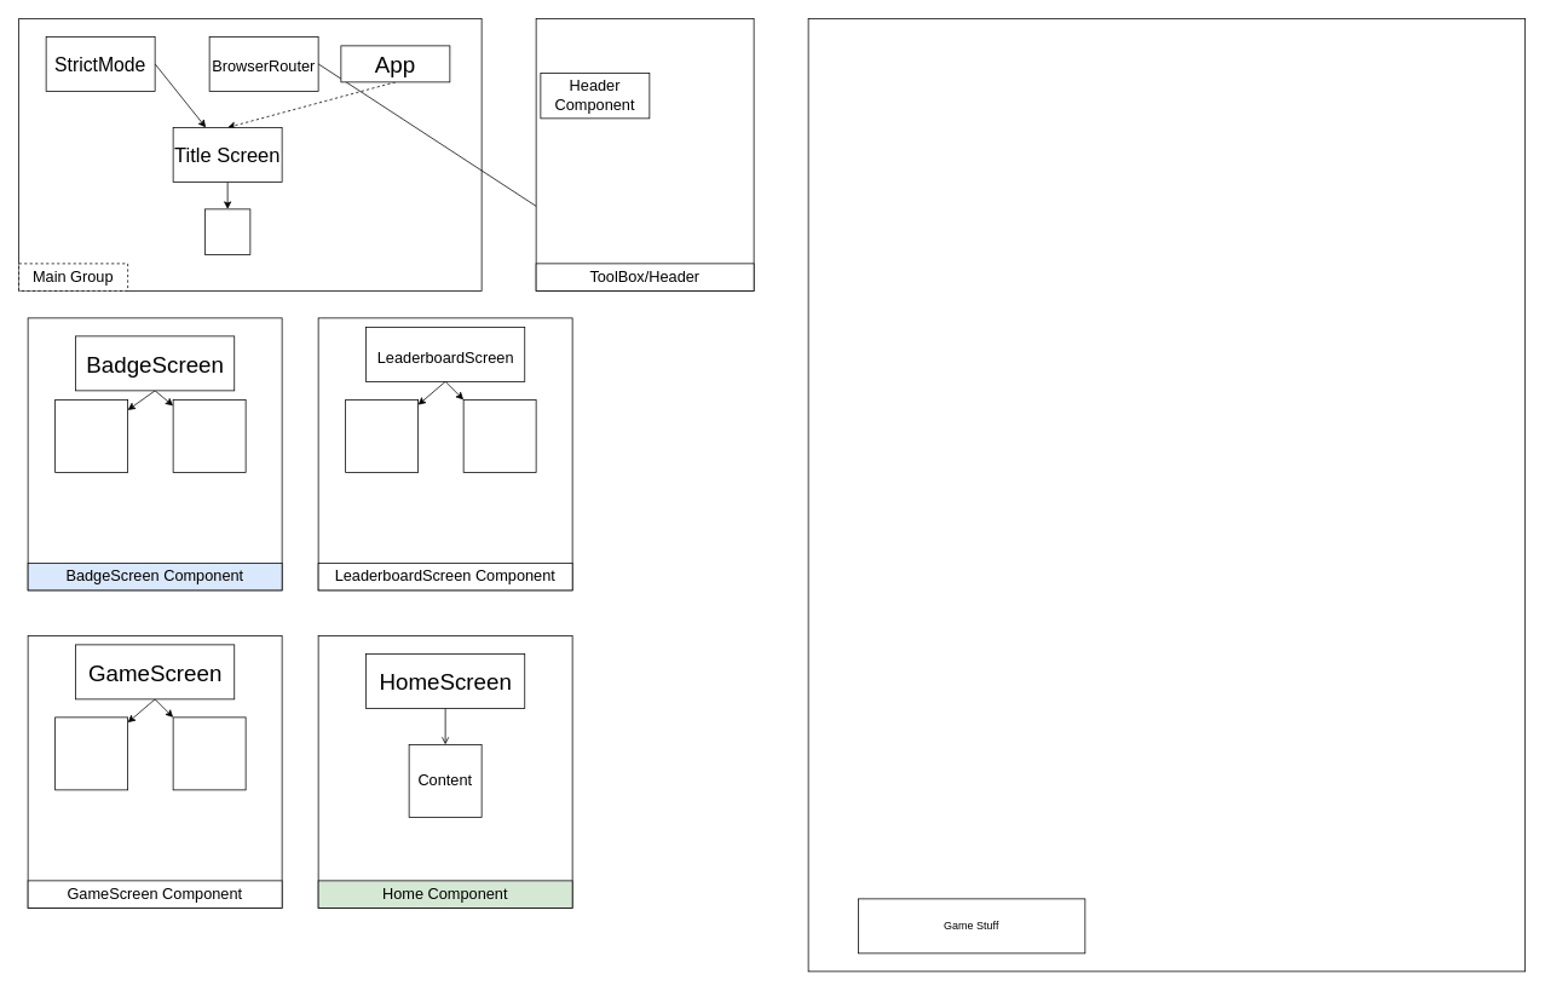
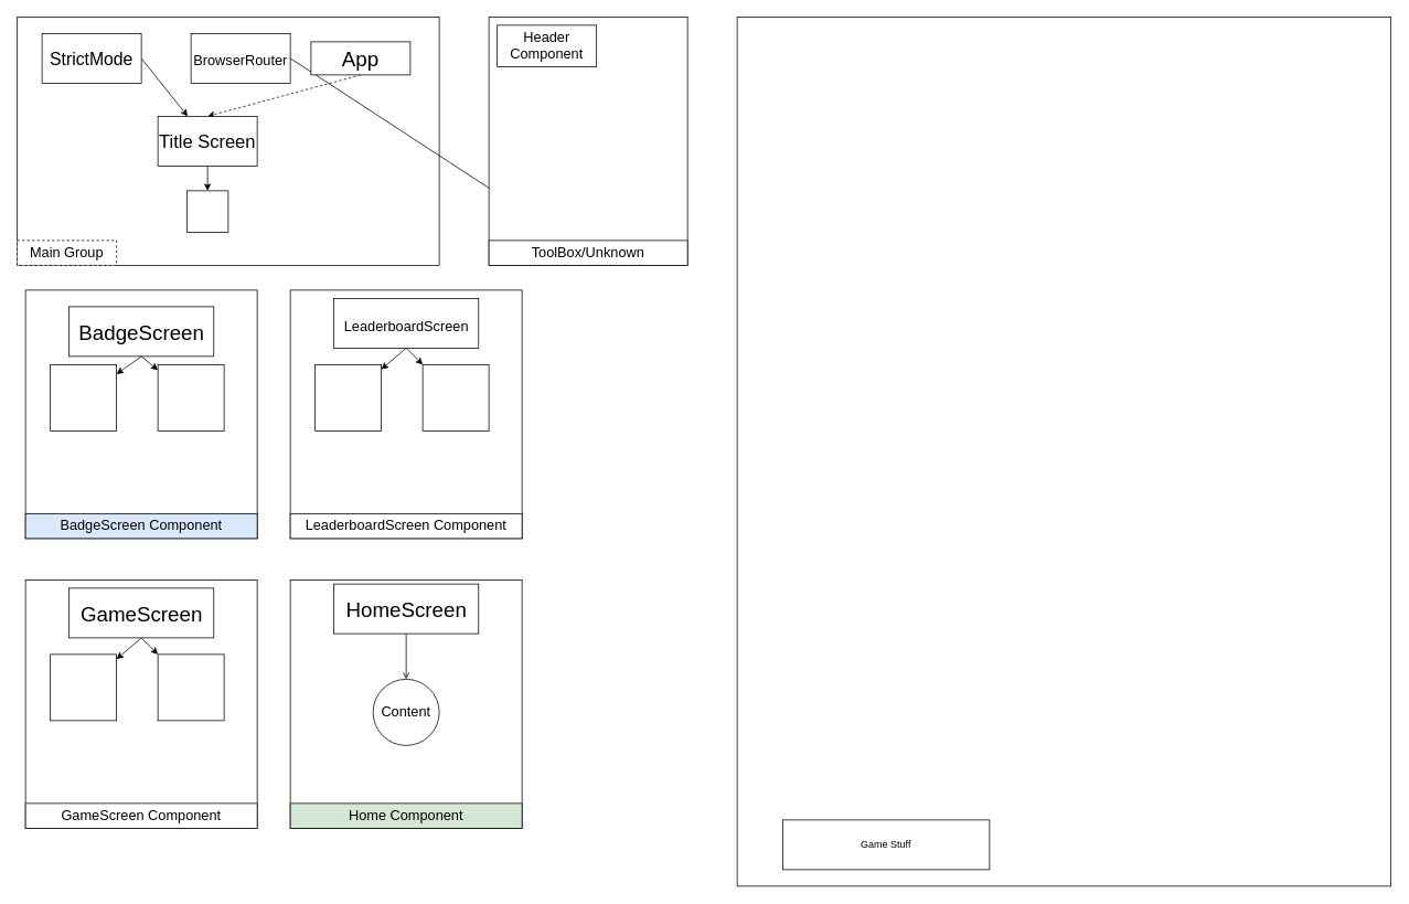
- <mxCell id="35" value="Header Component" style="rounded=0;whiteSpace=wrap;html=1;fontSize=17;" parent="1" vertex="1"><mxGeometry x="595" y="80" width="120" height="50" as="geometry" /></mxCell>
+ <mxCell id="35" value="Header Component" style="rounded=0;whiteSpace=wrap;html=1;fontSize=17;" parent="1" vertex="1"><mxGeometry x="600" y="30" width="120" height="50" as="geometry" /></mxCell>
- <mxCell id="36" value="ToolBox/Header" style="rounded=0;whiteSpace=wrap;html=1;fontSize=17;" parent="1" vertex="1"><mxGeometry x="590" y="290" width="240" height="30" as="geometry" /></mxCell>
+ <mxCell id="36" value="ToolBox/Unknown" style="rounded=0;whiteSpace=wrap;html=1;fontSize=17;" parent="1" vertex="1"><mxGeometry x="590" y="290" width="240" height="30" as="geometry" /></mxCell>
- <mxCell id="39" value="HomeScreen" style="rounded=0;whiteSpace=wrap;html=1;fontSize=25;" parent="1" vertex="1"><mxGeometry x="402.5" y="720" width="175" height="60" as="geometry" /></mxCell>
+ <mxCell id="39" value="HomeScreen" style="rounded=0;whiteSpace=wrap;html=1;fontSize=25;" parent="1" vertex="1"><mxGeometry x="402.5" y="705" width="175" height="60" as="geometry" /></mxCell>
- <mxCell id="41" value="Content" style="whiteSpace=wrap;html=1;aspect=fixed;fontSize=17;" parent="1" vertex="1"><mxGeometry x="450" y="820" width="80" height="80" as="geometry" /></mxCell>
+ <mxCell id="41" value="Content" style="ellipse;whiteSpace=wrap;html=1;aspect=fixed;fontSize=17;" parent="1" vertex="1"><mxGeometry x="450" y="820" width="80" height="80" as="geometry" /></mxCell>
